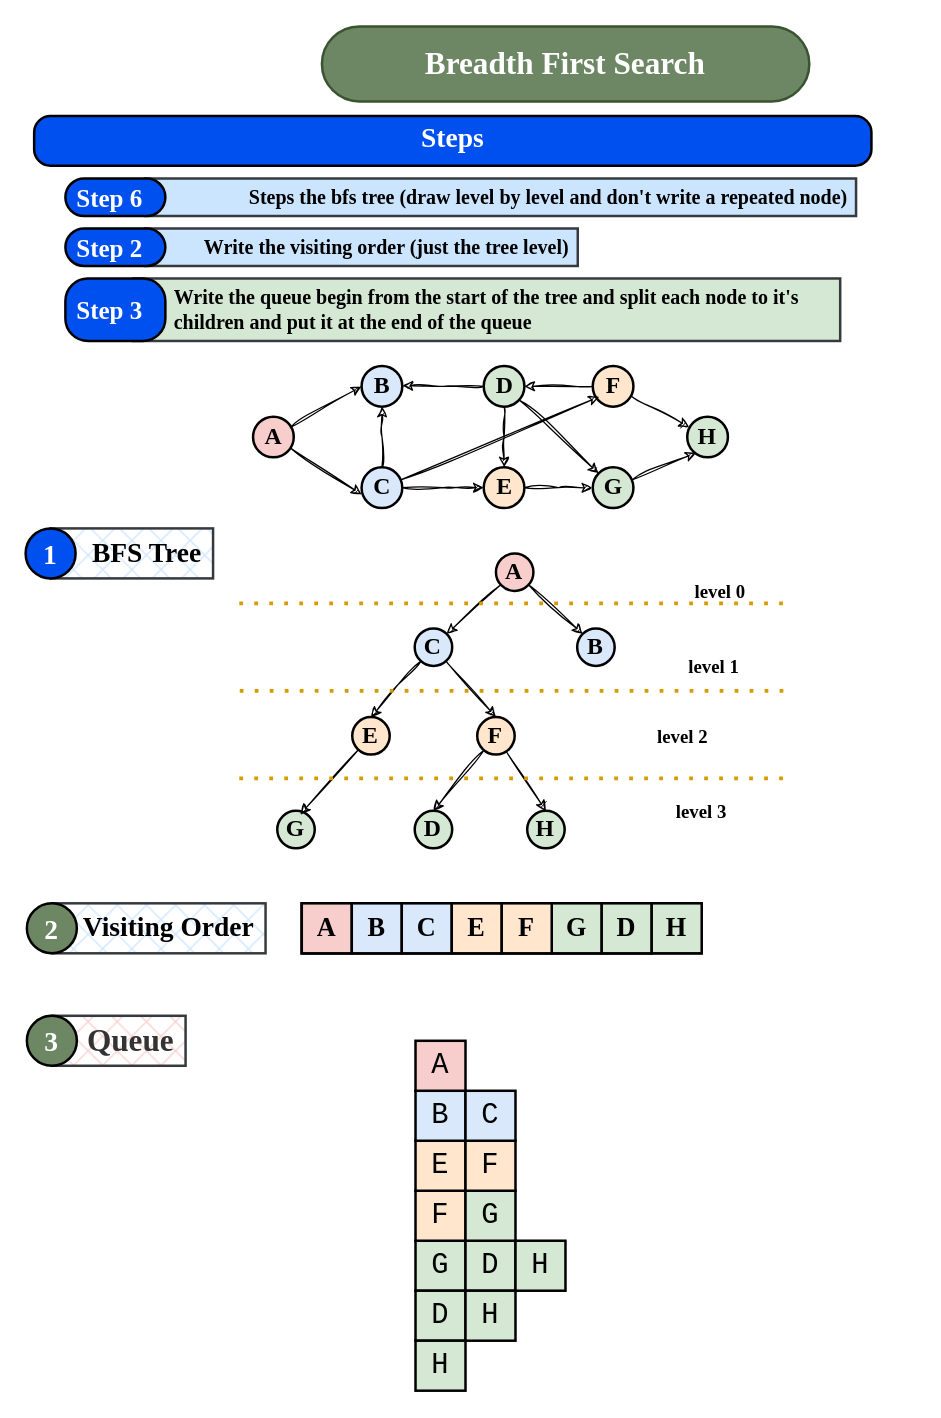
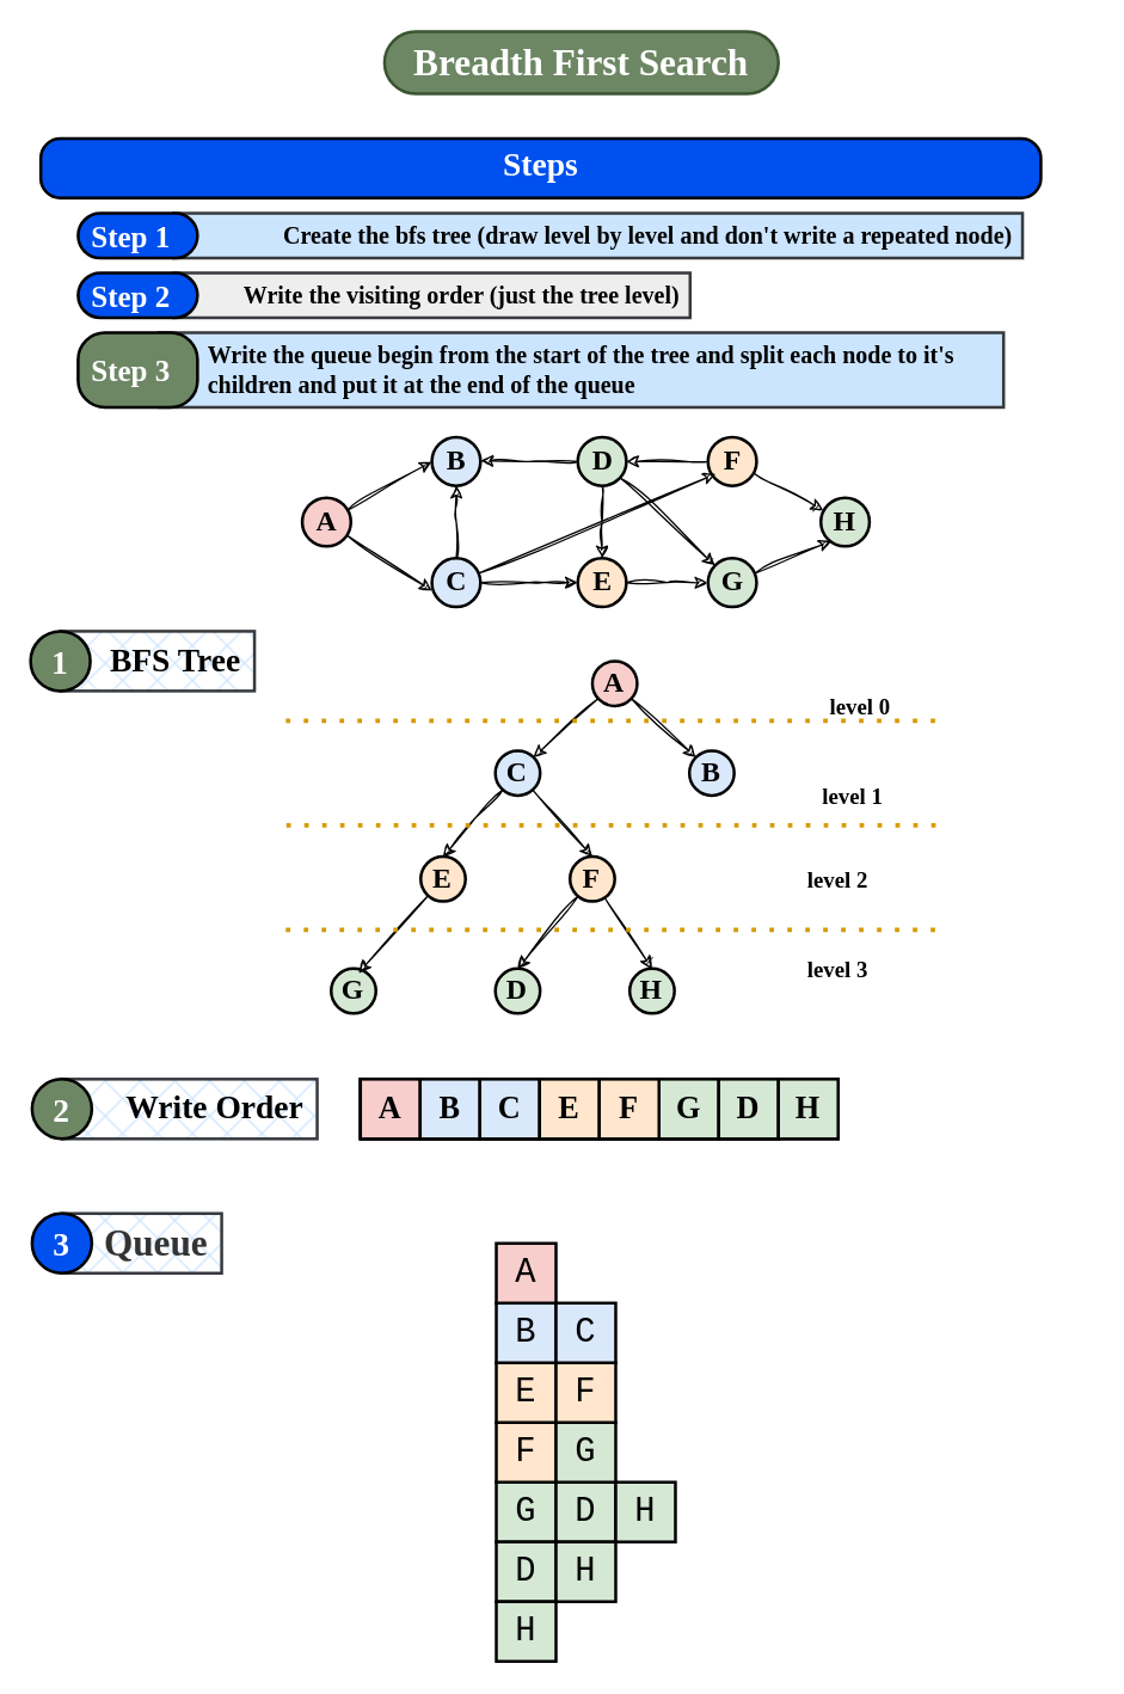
- <mxCell id="72" value="Breadth First Search" style="rounded=1;whiteSpace=wrap;html=1;strokeWidth=2;fillColor=#6d8764;strokeColor=#3A5431;arcSize=50;fontFamily=Mina;fontStyle=1;fontSize=25;fontColor=#ffffff;" vertex="1" parent="1"><mxGeometry x="257.11" y="20.34" width="390" height="60" as="geometry" /></mxCell>
+ <mxCell id="72" value="Breadth First Search" style="rounded=1;whiteSpace=wrap;html=1;strokeWidth=2;fillColor=#6d8764;strokeColor=#3A5431;arcSize=50;fontFamily=Mina;fontStyle=1;fontSize=25;fontColor=#ffffff;" vertex="1" parent="1"><mxGeometry x="257.11" y="20.34" width="263.89" height="41.66" as="geometry" /></mxCell>
- <mxCell id="48" value="Step 6" style="rounded=1;whiteSpace=wrap;html=1;hachureGap=4;fontFamily=Kufam Regular;strokeWidth=2;fillColor=#0050ef;strokeColor=#000000;fontSize=20;fontStyle=1;labelBorderColor=none;textShadow=0;labelBackgroundColor=none;verticalAlign=middle;spacingBottom=0;arcSize=50;container=0;align=left;fillStyle=solid;spacingLeft=7;fontColor=#ffffff;" parent="46" vertex="1"><mxGeometry width="80" height="30" as="geometry" /></mxCell>
+ <mxCell id="48" value="Step 1" style="rounded=1;whiteSpace=wrap;html=1;hachureGap=4;fontFamily=Kufam Regular;strokeWidth=2;fillColor=#0050ef;strokeColor=#000000;fontSize=20;fontStyle=1;labelBorderColor=none;textShadow=0;labelBackgroundColor=none;verticalAlign=middle;spacingBottom=0;arcSize=50;container=0;align=left;fillStyle=solid;spacingLeft=7;fontColor=#ffffff;" parent="46" vertex="1"><mxGeometry width="80" height="30" as="geometry" /></mxCell>
- <mxCell id="47" value="Steps the bfs tree (draw level by level and don't write a repeated node)" style="rounded=1;whiteSpace=wrap;html=1;hachureGap=4;fontFamily=Mina;strokeWidth=2;fillColor=#cce5ff;strokeColor=#36393d;fontSize=16;fontStyle=1;labelBorderColor=none;textShadow=0;labelBackgroundColor=none;align=right;spacing=7;verticalAlign=middle;container=0;spacingBottom=0;fillStyle=solid;arcSize=0;" parent="46" vertex="1"><mxGeometry x="64" width="568.69" height="30" as="geometry" /></mxCell>
+ <mxCell id="47" value="Create the bfs tree (draw level by level and don't write a repeated node)" style="rounded=1;whiteSpace=wrap;html=1;hachureGap=4;fontFamily=Mina;strokeWidth=2;fillColor=#cce5ff;strokeColor=#36393d;fontSize=16;fontStyle=1;labelBorderColor=none;textShadow=0;labelBackgroundColor=none;align=right;spacing=7;verticalAlign=middle;container=0;spacingBottom=0;fillStyle=solid;arcSize=0;" parent="46" vertex="1"><mxGeometry x="64" width="568.69" height="30" as="geometry" /></mxCell>
- <mxCell id="51" value="&lt;span style=&quot;text-align: left;&quot;&gt;Write the visiting order (just the tree level)&lt;/span&gt;" style="rounded=1;whiteSpace=wrap;html=1;hachureGap=4;fontFamily=Mina;strokeWidth=2;fillColor=#cce5ff;strokeColor=#36393d;fontSize=16;fontStyle=1;labelBorderColor=none;textShadow=0;labelBackgroundColor=none;align=right;spacing=7;verticalAlign=middle;container=0;spacingBottom=0;fillStyle=solid;arcSize=0;" vertex="1" parent="50"><mxGeometry x="64" width="346" height="30" as="geometry" /></mxCell>
+ <mxCell id="51" value="&lt;span style=&quot;text-align: left;&quot;&gt;Write the visiting order (just the tree level)&lt;/span&gt;" style="rounded=1;whiteSpace=wrap;html=1;hachureGap=4;fontFamily=Mina;strokeWidth=2;fillColor=#eeeeee;strokeColor=#36393d;fontSize=16;fontStyle=1;labelBorderColor=none;textShadow=0;labelBackgroundColor=none;align=right;spacing=7;verticalAlign=middle;container=0;spacingBottom=0;fillStyle=solid;arcSize=0;" vertex="1" parent="50"><mxGeometry x="64" width="346" height="30" as="geometry" /></mxCell>
- <mxCell id="55" value="Step 3" style="rounded=1;whiteSpace=wrap;html=1;hachureGap=4;fontFamily=Kufam Regular;strokeWidth=2;fillColor=#0050ef;strokeColor=#000000;fontSize=20;fontStyle=1;labelBorderColor=none;textShadow=0;labelBackgroundColor=none;verticalAlign=middle;spacingBottom=0;arcSize=36;container=0;align=left;fillStyle=solid;spacingLeft=7;fontColor=#ffffff;" vertex="1" parent="53"><mxGeometry width="80" height="50" as="geometry" /></mxCell>
+ <mxCell id="55" value="Step 3" style="rounded=1;whiteSpace=wrap;html=1;hachureGap=4;fontFamily=Kufam Regular;strokeWidth=2;fillColor=#6d8764;strokeColor=#000000;fontSize=20;fontStyle=1;labelBorderColor=none;textShadow=0;labelBackgroundColor=none;verticalAlign=middle;spacingBottom=0;arcSize=36;container=0;align=left;fillStyle=solid;spacingLeft=7;fontColor=#ffffff;" vertex="1" parent="53"><mxGeometry width="80" height="50" as="geometry" /></mxCell>
- <mxCell id="54" value="&lt;span style=&quot;&quot;&gt;Write the queue begin from the start of the tree and split each node to it's children and put it at the end of the queue&lt;/span&gt;" style="rounded=1;whiteSpace=wrap;html=1;hachureGap=4;fontFamily=Mina;strokeWidth=2;fillColor=#d5e8d4;strokeColor=#36393d;fontSize=16;fontStyle=1;labelBorderColor=none;textShadow=0;labelBackgroundColor=none;align=left;spacing=7;verticalAlign=middle;container=0;spacingBottom=0;fillStyle=solid;arcSize=0;spacingLeft=26;" vertex="1" parent="53"><mxGeometry x="54" width="566" height="50" as="geometry" /></mxCell>
+ <mxCell id="54" value="&lt;span style=&quot;&quot;&gt;Write the queue begin from the start of the tree and split each node to it's children and put it at the end of the queue&lt;/span&gt;" style="rounded=1;whiteSpace=wrap;html=1;hachureGap=4;fontFamily=Mina;strokeWidth=2;fillColor=#cce5ff;strokeColor=#36393d;fontSize=16;fontStyle=1;labelBorderColor=none;textShadow=0;labelBackgroundColor=none;align=left;spacing=7;verticalAlign=middle;container=0;spacingBottom=0;fillStyle=solid;arcSize=0;spacingLeft=26;" vertex="1" parent="53"><mxGeometry x="54" width="566" height="50" as="geometry" /></mxCell>
- <mxCell id="58" value="1" style="ellipse;whiteSpace=wrap;html=1;aspect=fixed;strokeWidth=2;fillColor=#0050ef;strokeColor=#000000;fontFamily=Mina;fontStyle=1;fontSize=22;spacingTop=3;fontColor=#ffffff;" vertex="1" parent="56"><mxGeometry width="40" height="40" as="geometry" /></mxCell>
+ <mxCell id="58" value="1" style="ellipse;whiteSpace=wrap;html=1;aspect=fixed;strokeWidth=2;fillColor=#6d8764;strokeColor=#000000;fontFamily=Mina;fontStyle=1;fontSize=22;spacingTop=3;fontColor=#ffffff;" vertex="1" parent="56"><mxGeometry width="40" height="40" as="geometry" /></mxCell>
- <mxCell id="41" value="&lt;font style=&quot;font-size: 15px;&quot;&gt;level &lt;/font&gt;2" style="text;html=1;strokeColor=none;fillColor=none;align=center;verticalAlign=middle;whiteSpace=wrap;rounded=0;fontFamily=Consolas;fontSize=15;fontStyle=1" parent="23" vertex="1"><mxGeometry x="325" y="131" width="60" height="30" as="geometry" /></mxCell>
+ <mxCell id="41" value="&lt;font style=&quot;font-size: 15px;&quot;&gt;level &lt;/font&gt;2" style="text;html=1;strokeColor=none;fillColor=none;align=center;verticalAlign=middle;whiteSpace=wrap;rounded=0;fontFamily=Consolas;fontSize=15;fontStyle=1" parent="23" vertex="1"><mxGeometry x="340" y="131" width="60" height="30" as="geometry" /></mxCell>
- <mxCell id="60" value="Visiting Order" style="rounded=1;whiteSpace=wrap;html=1;fontSize=22;fillColor=#cce5ff;strokeColor=#36393d;strokeWidth=2;fontFamily=Mina;arcSize=0;hachureGap=4;align=right;spacingRight=7;fontStyle=1;fillStyle=cross-hatch;shadow=0;" vertex="1" parent="59"><mxGeometry x="20" width="171" height="40" as="geometry" /></mxCell>
+ <mxCell id="60" value="Write Order" style="rounded=1;whiteSpace=wrap;html=1;fontSize=22;fillColor=#cce5ff;strokeColor=#36393d;strokeWidth=2;fontFamily=Mina;arcSize=0;hachureGap=4;align=right;spacingRight=7;fontStyle=1;fillStyle=cross-hatch;shadow=0;" vertex="1" parent="59"><mxGeometry x="20" width="171" height="40" as="geometry" /></mxCell>
- <mxCell id="89" value="3" style="ellipse;whiteSpace=wrap;html=1;aspect=fixed;strokeWidth=2;fillColor=#6d8764;strokeColor=#000000;fontFamily=Mina;fontStyle=1;fontSize=22;spacingTop=3;fontColor=#ffffff;" vertex="1" parent="87"><mxGeometry width="40" height="40" as="geometry" /></mxCell>
+ <mxCell id="89" value="3" style="ellipse;whiteSpace=wrap;html=1;aspect=fixed;strokeWidth=2;fillColor=#0050ef;strokeColor=#000000;fontFamily=Mina;fontStyle=1;fontSize=22;spacingTop=3;fontColor=#ffffff;" vertex="1" parent="87"><mxGeometry width="40" height="40" as="geometry" /></mxCell>
- <mxCell id="88" value="&lt;span style=&quot;color: rgb(51, 51, 51); font-size: 25px; text-align: center;&quot;&gt;Queue&lt;/span&gt;" style="rounded=1;whiteSpace=wrap;html=1;fontSize=22;fillColor=#f8cecc;strokeColor=#36393d;strokeWidth=2;fontFamily=Mina;arcSize=0;hachureGap=4;align=right;spacingRight=7;fontStyle=1;fillStyle=cross-hatch;shadow=0;" vertex="1" parent="87"><mxGeometry x="20" width="107" height="40" as="geometry" /></mxCell>
+ <mxCell id="88" value="&lt;span style=&quot;color: rgb(51, 51, 51); font-size: 25px; text-align: center;&quot;&gt;Queue&lt;/span&gt;" style="rounded=1;whiteSpace=wrap;html=1;fontSize=22;fillColor=#cce5ff;strokeColor=#36393d;strokeWidth=2;fontFamily=Mina;arcSize=0;hachureGap=4;align=right;spacingRight=7;fontStyle=1;fillStyle=cross-hatch;shadow=0;" vertex="1" parent="87"><mxGeometry x="20" width="107" height="40" as="geometry" /></mxCell>
